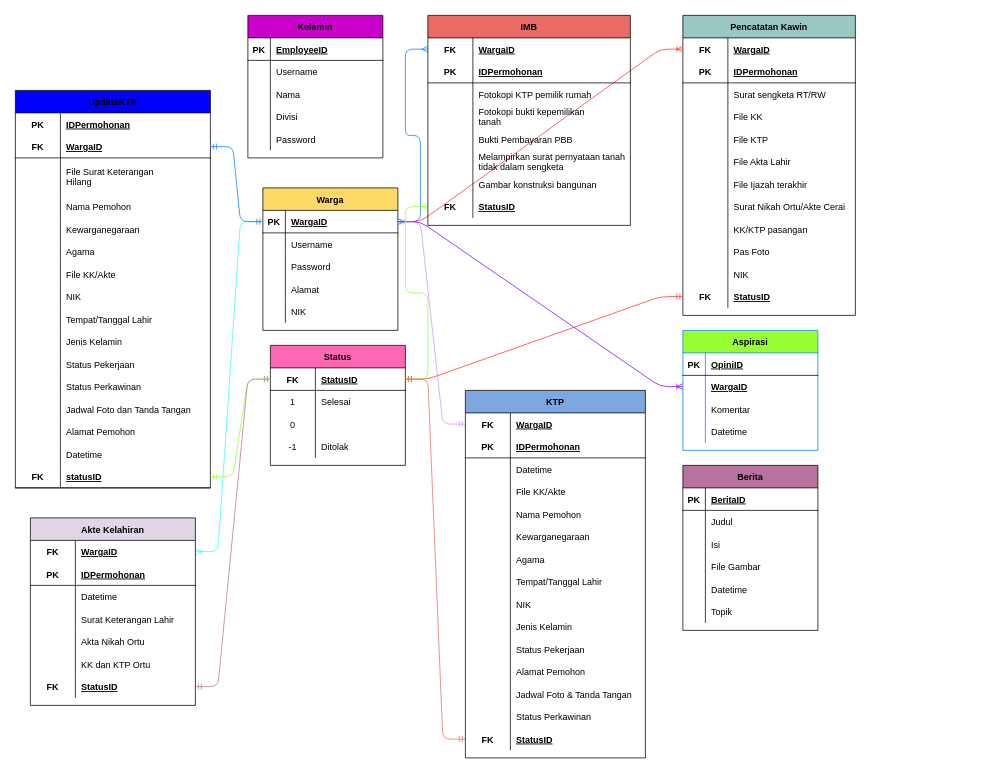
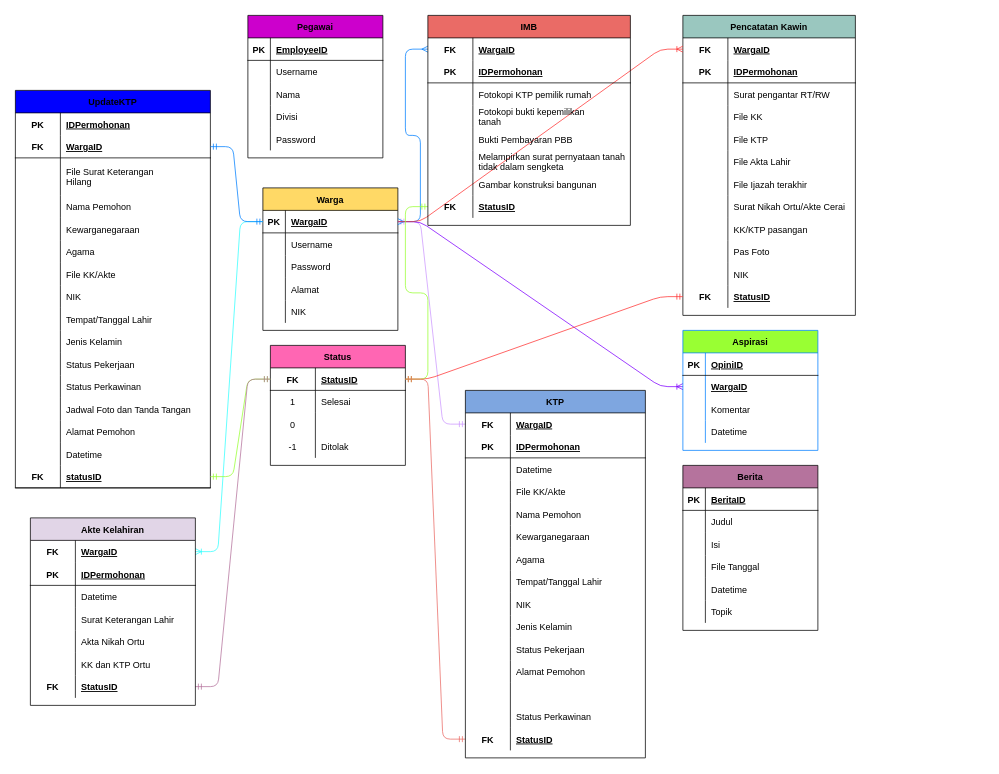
- <mxCell id="2" value="Kelamin" style="shape=table;startSize=30;container=1;collapsible=1;childLayout=tableLayout;fixedRows=1;rowLines=0;fontStyle=1;align=center;resizeLast=1;fillColor=#CC00CC;" parent="1" vertex="1"><mxGeometry x="330" y="20" width="180" height="190" as="geometry" /></mxCell>
+ <mxCell id="2" value="Pegawai" style="shape=table;startSize=30;container=1;collapsible=1;childLayout=tableLayout;fixedRows=1;rowLines=0;fontStyle=1;align=center;resizeLast=1;fillColor=#CC00CC;" parent="1" vertex="1"><mxGeometry x="330" y="20" width="180" height="190" as="geometry" /></mxCell>
- <mxCell id="125" value="Surat sengketa RT/RW" style="shape=partialRectangle;connectable=0;fillColor=none;top=0;left=0;bottom=0;right=0;align=left;spacingLeft=6;overflow=hidden;" vertex="1" parent="123"><mxGeometry x="60" width="170" height="30" as="geometry" /></mxCell>
+ <mxCell id="125" value="Surat pengantar RT/RW" style="shape=partialRectangle;connectable=0;fillColor=none;top=0;left=0;bottom=0;right=0;align=left;spacingLeft=6;overflow=hidden;" vertex="1" parent="123"><mxGeometry x="60" width="170" height="30" as="geometry" /></mxCell>
- <mxCell id="203" value="File Gambar" style="shape=partialRectangle;connectable=0;fillColor=none;top=0;left=0;bottom=0;right=0;align=left;spacingLeft=6;overflow=hidden;" parent="201" vertex="1"><mxGeometry x="30" width="150" height="30" as="geometry" /></mxCell>
+ <mxCell id="203" value="File Tanggal" style="shape=partialRectangle;connectable=0;fillColor=none;top=0;left=0;bottom=0;right=0;align=left;spacingLeft=6;overflow=hidden;" parent="201" vertex="1"><mxGeometry x="30" width="150" height="30" as="geometry" /></mxCell>
- <mxCell id="274" value="Jadwal Foto &amp; Tanda Tangan" style="shape=partialRectangle;connectable=0;fillColor=none;top=0;left=0;bottom=0;right=0;align=left;spacingLeft=6;overflow=hidden;" parent="272" vertex="1"><mxGeometry x="60" width="180" height="30" as="geometry" /></mxCell>
